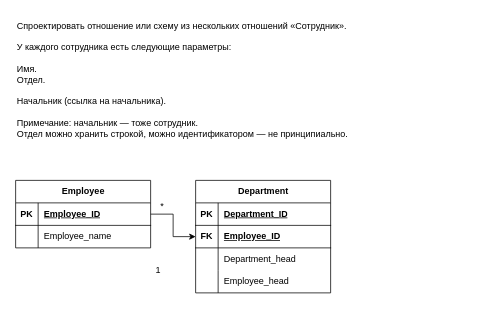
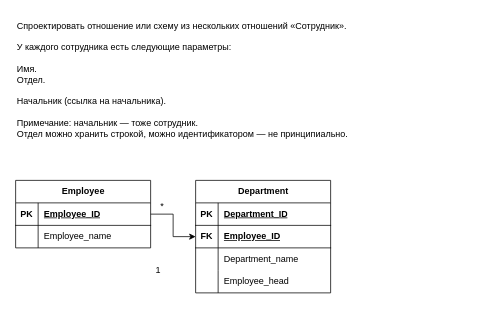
- <mxCell id="19" value="Department_head" style="shape=partialRectangle;connectable=0;fillColor=none;top=0;left=0;bottom=0;right=0;align=left;spacingLeft=6;overflow=hidden;whiteSpace=wrap;html=1;" parent="17" vertex="1"><mxGeometry x="30" width="150" height="30" as="geometry"><mxRectangle width="150" height="30" as="alternateBounds" /></mxGeometry></mxCell>
+ <mxCell id="19" value="Department_name" style="shape=partialRectangle;connectable=0;fillColor=none;top=0;left=0;bottom=0;right=0;align=left;spacingLeft=6;overflow=hidden;whiteSpace=wrap;html=1;" parent="17" vertex="1"><mxGeometry x="30" width="150" height="30" as="geometry"><mxRectangle width="150" height="30" as="alternateBounds" /></mxGeometry></mxCell>
